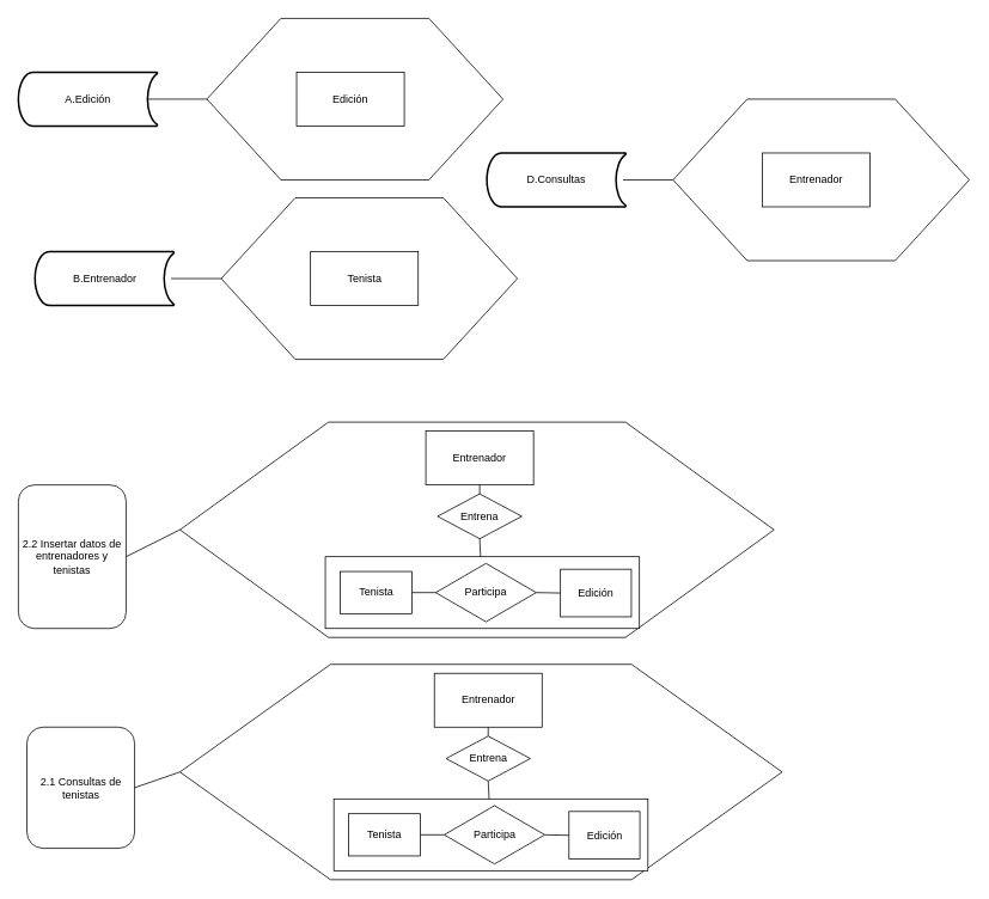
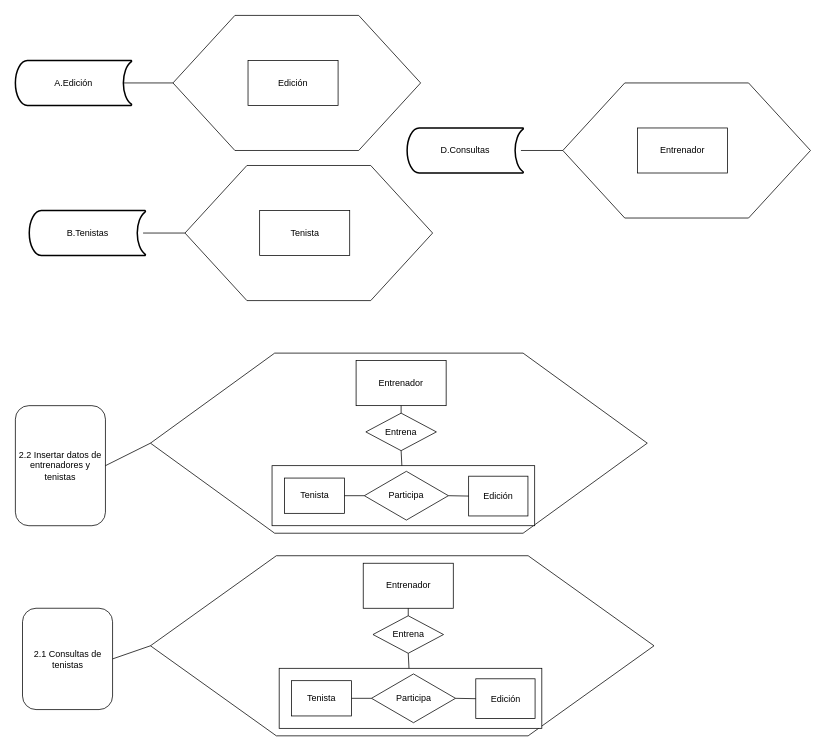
- <mxCell id="5" value="B.Entrenador" style="strokeWidth=2;html=1;shape=mxgraph.flowchart.stored_data;whiteSpace=wrap;" vertex="1" parent="1"><mxGeometry x="38.5" y="280" width="155" height="60" as="geometry" /></mxCell>
+ <mxCell id="5" value="B.Tenistas" style="strokeWidth=2;html=1;shape=mxgraph.flowchart.stored_data;whiteSpace=wrap;" vertex="1" parent="1"><mxGeometry x="38.5" y="280" width="155" height="60" as="geometry" /></mxCell>
